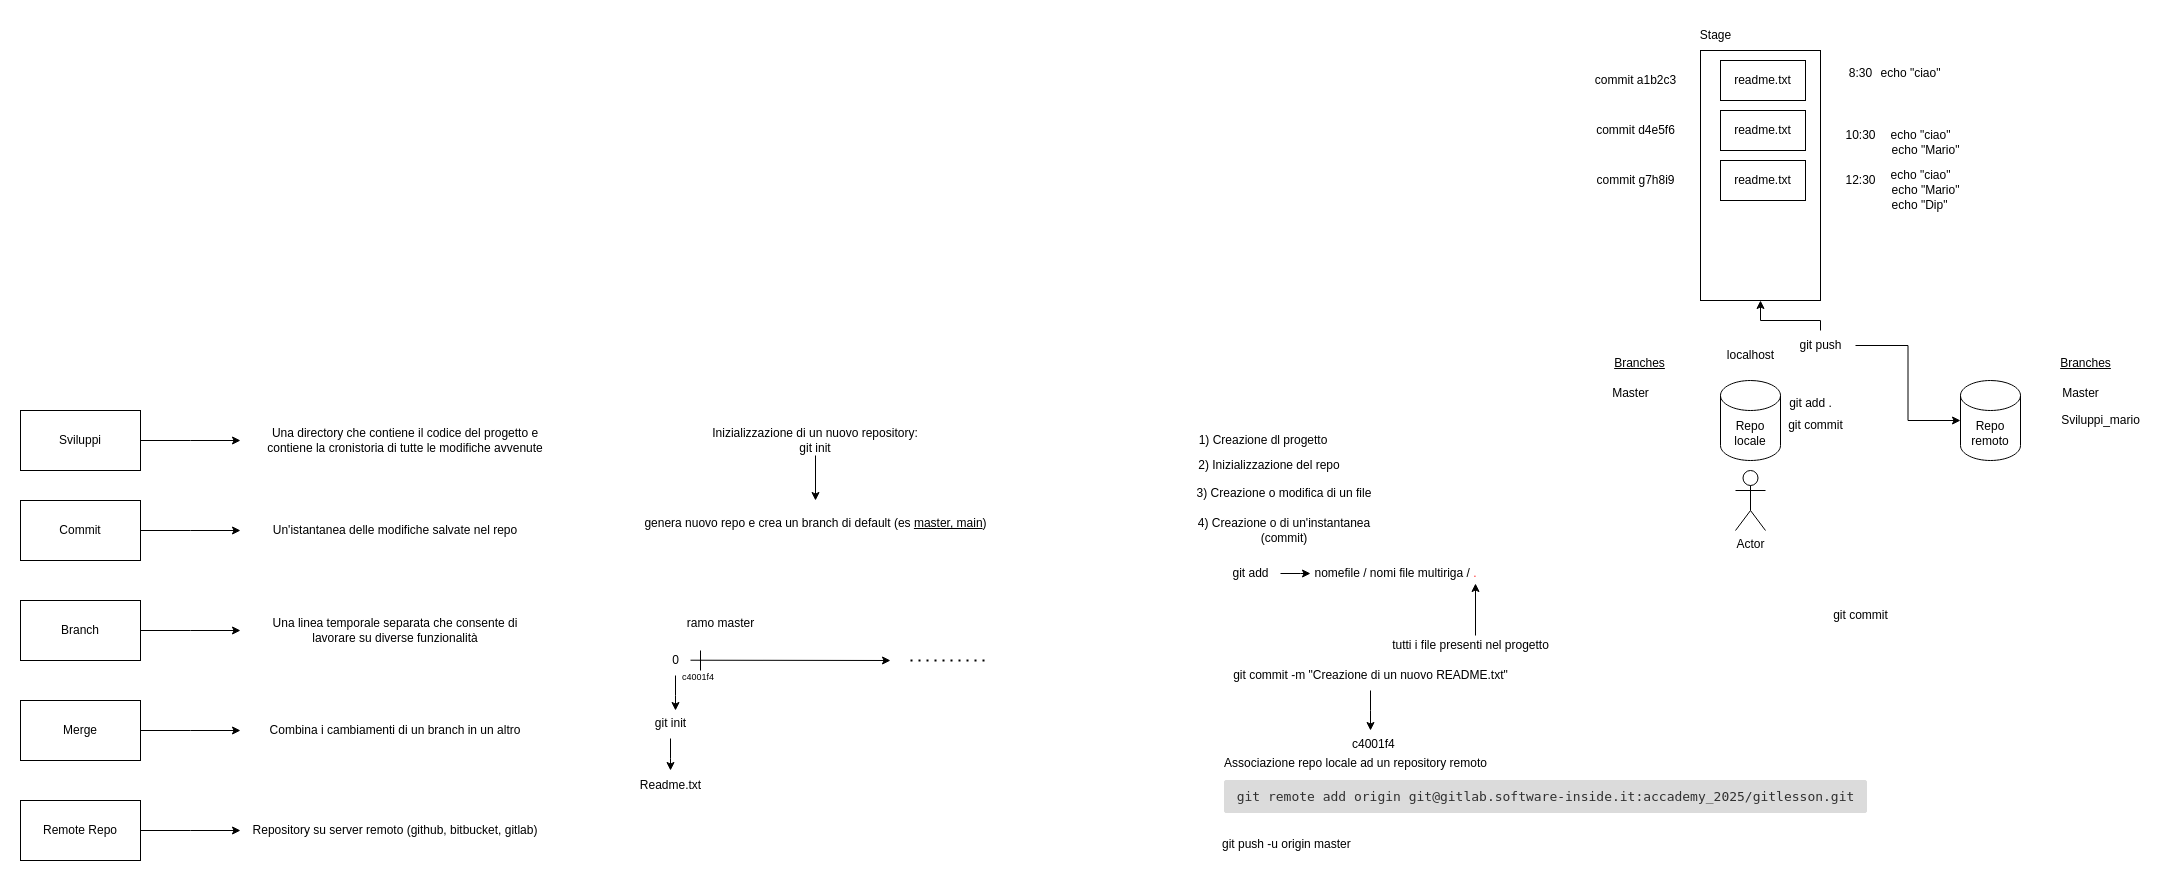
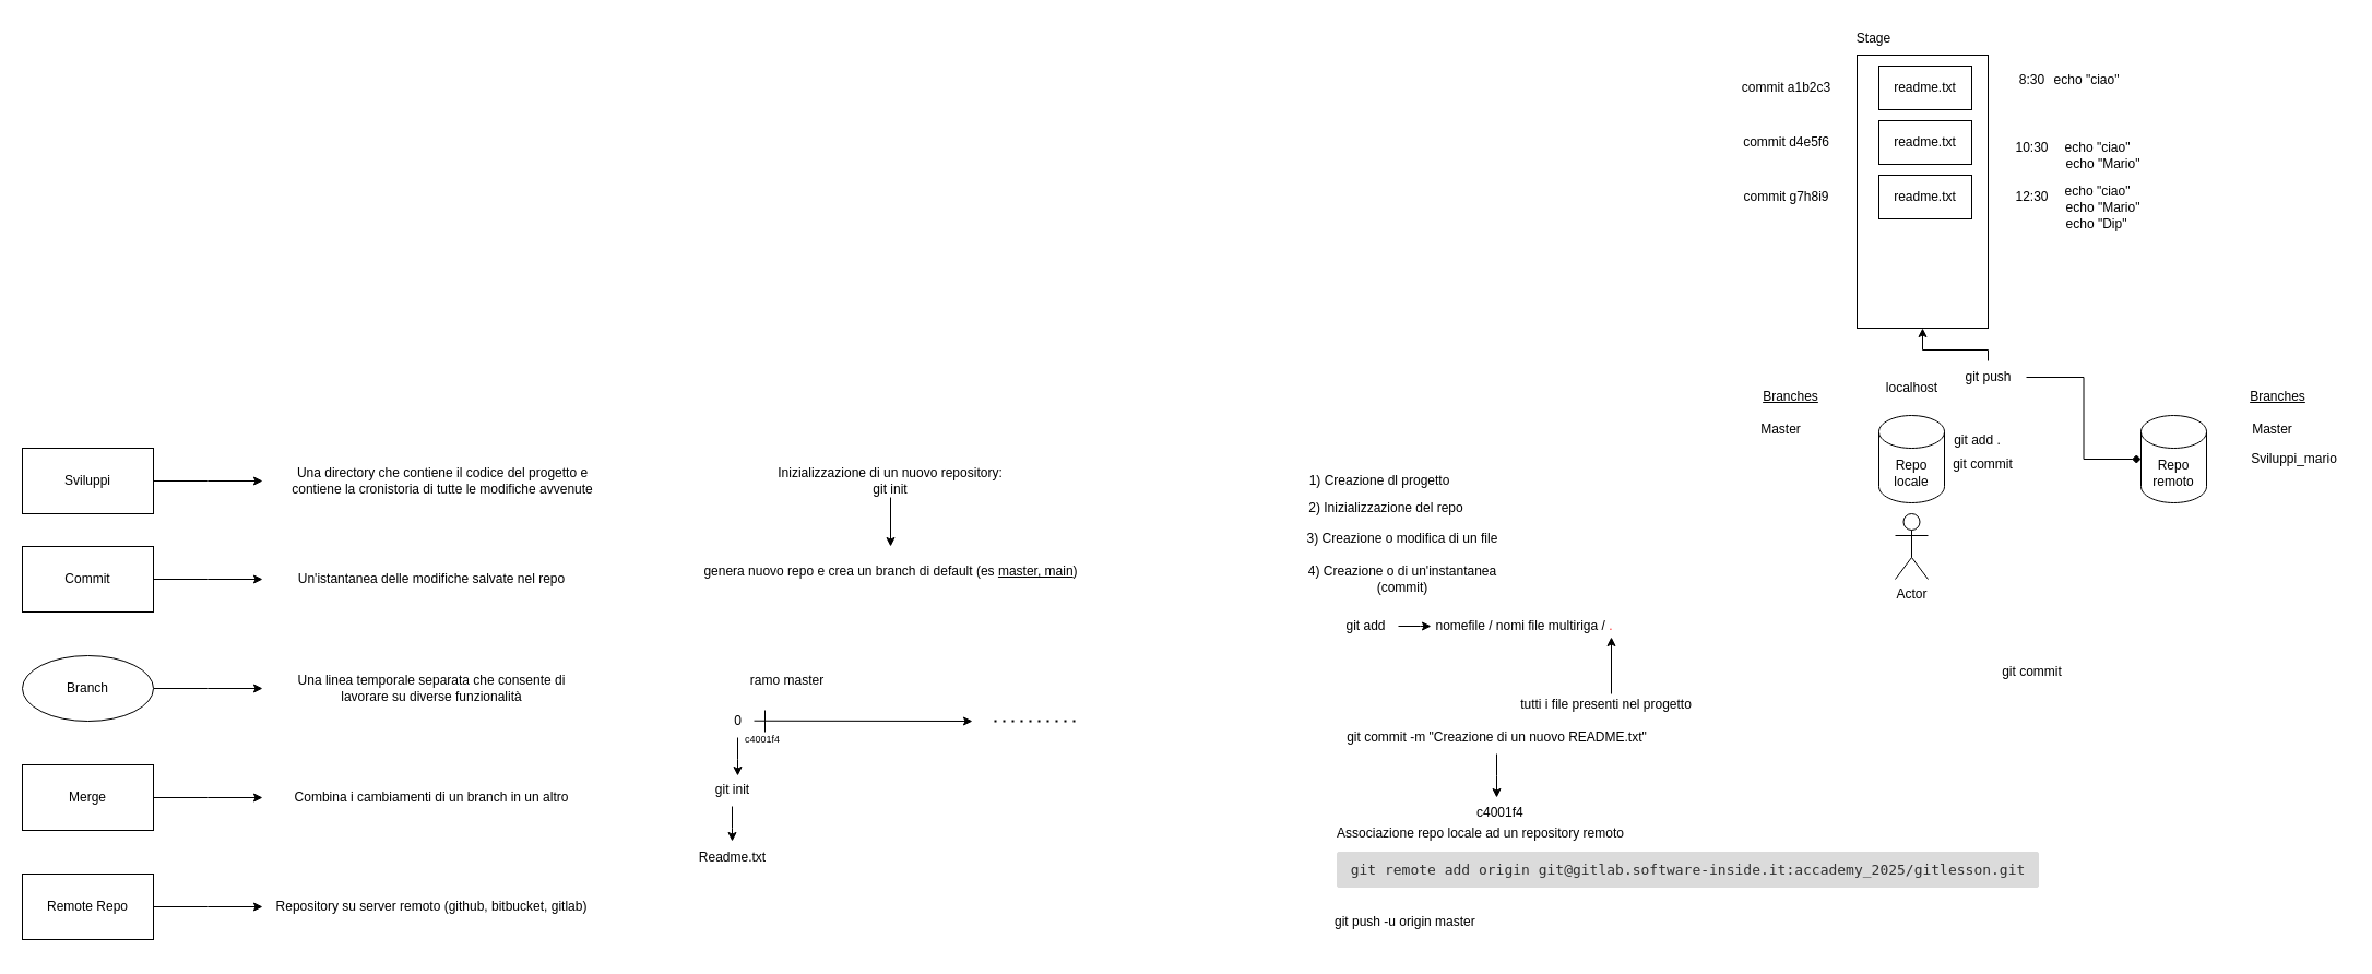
- <mxCell id="69" style="edgeStyle=orthogonalEdgeStyle;rounded=0;orthogonalLoop=1;jettySize=auto;html=1;entryX=0;entryY=0.5;entryDx=0;entryDy=0;entryPerimeter=0;" edge="1" parent="1" source="71" target="46"><mxGeometry relative="1" as="geometry"><mxPoint x="1950" y="445" as="targetPoint" /></mxGeometry></mxCell>
+ <mxCell id="69" style="edgeStyle=orthogonalEdgeStyle;rounded=0;orthogonalLoop=1;jettySize=auto;html=1;entryX=0;entryY=0.5;entryDx=0;entryDy=0;entryPerimeter=0;endArrow=diamond;" edge="1" parent="1" source="71" target="46"><mxGeometry relative="1" as="geometry"><mxPoint x="1950" y="445" as="targetPoint" /></mxGeometry></mxCell>
- <mxCell id="7" value="Branch" style="rounded=0;whiteSpace=wrap;html=1;" vertex="1" parent="1"><mxGeometry x="20" y="600" width="120" height="60" as="geometry" /></mxCell>
+ <mxCell id="7" value="Branch" style="ellipse;whiteSpace=wrap;html=1;" vertex="1" parent="1"><mxGeometry x="20" y="600" width="120" height="60" as="geometry" /></mxCell>
